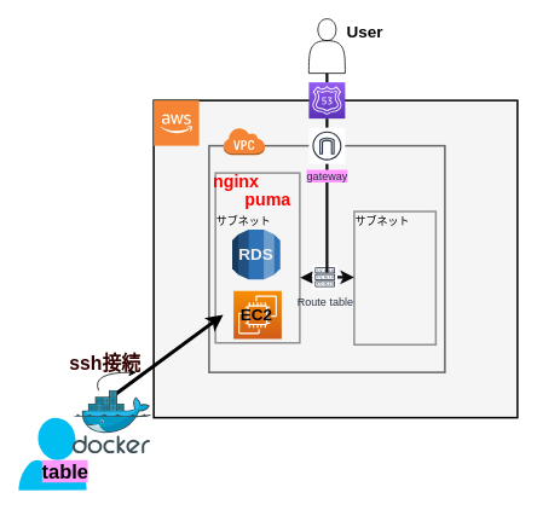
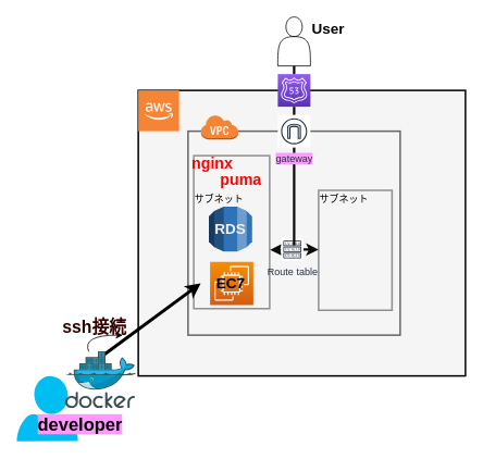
- <mxCell id="17" value="&lt;span style=&quot;font-size: 18px;&quot;&gt;&lt;b style=&quot;&quot;&gt;&lt;font color=&quot;#030303&quot;&gt;EC2&lt;/font&gt;&lt;/b&gt;&lt;/span&gt;" style="text;html=1;strokeColor=none;fillColor=none;align=center;verticalAlign=middle;whiteSpace=wrap;rounded=0;strokeWidth=1;" parent="1" vertex="1"><mxGeometry x="245.5" y="325.75" width="73" height="41.5" as="geometry" /></mxCell>
+ <mxCell id="17" value="&lt;span style=&quot;font-size: 18px;&quot;&gt;&lt;b style=&quot;&quot;&gt;&lt;font color=&quot;#030303&quot;&gt;EC7&lt;/font&gt;&lt;/b&gt;&lt;/span&gt;" style="text;html=1;strokeColor=none;fillColor=none;align=center;verticalAlign=middle;whiteSpace=wrap;rounded=0;strokeWidth=1;" parent="1" vertex="1"><mxGeometry x="245.5" y="325.75" width="73" height="41.5" as="geometry" /></mxCell>
- <mxCell id="14" value="&lt;font style=&quot;font-size: 22px;&quot;&gt;&lt;b style=&quot;background-color: rgb(255, 153, 255);&quot;&gt;table&lt;/b&gt;&lt;/font&gt;" style="text;strokeColor=none;fillColor=none;align=left;verticalAlign=middle;spacingLeft=4;spacingRight=4;overflow=hidden;points=[[0,0.5],[1,0.5]];portConstraint=eastwest;rotatable=0;whiteSpace=wrap;html=1;strokeWidth=2;fontColor=#000000;" parent="1" vertex="1"><mxGeometry x="40" y="500" width="125" height="40" as="geometry" /></mxCell>
+ <mxCell id="14" value="&lt;font style=&quot;font-size: 22px;&quot;&gt;&lt;b style=&quot;background-color: rgb(255, 153, 255);&quot;&gt;developer&lt;/b&gt;&lt;/font&gt;" style="text;strokeColor=none;fillColor=none;align=left;verticalAlign=middle;spacingLeft=4;spacingRight=4;overflow=hidden;points=[[0,0.5],[1,0.5]];portConstraint=eastwest;rotatable=0;whiteSpace=wrap;html=1;strokeWidth=2;fontColor=#000000;" parent="1" vertex="1"><mxGeometry x="40" y="500" width="125" height="40" as="geometry" /></mxCell>
